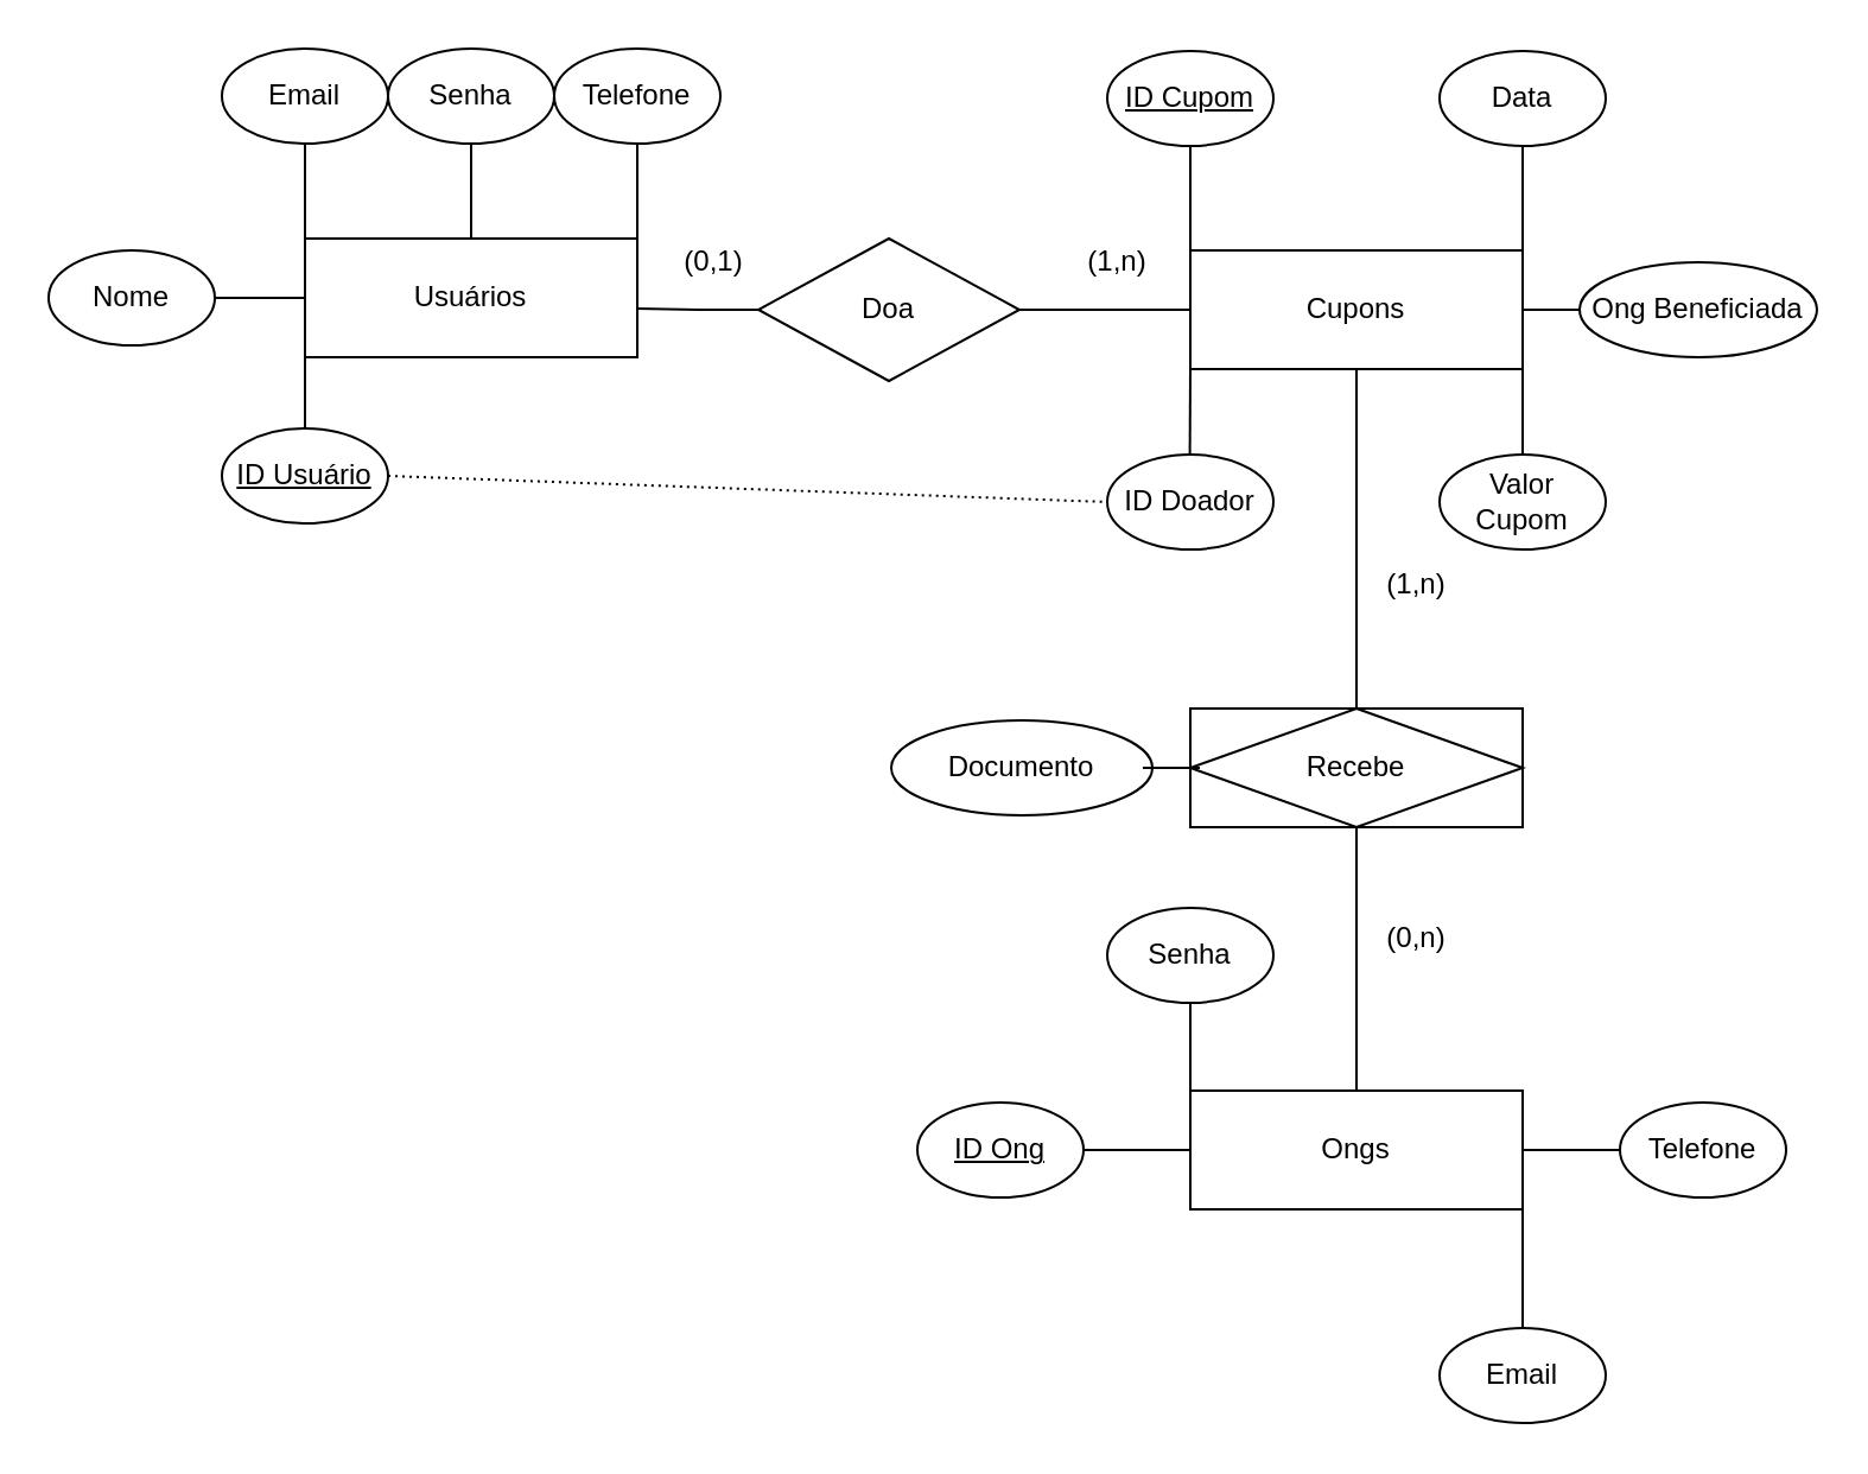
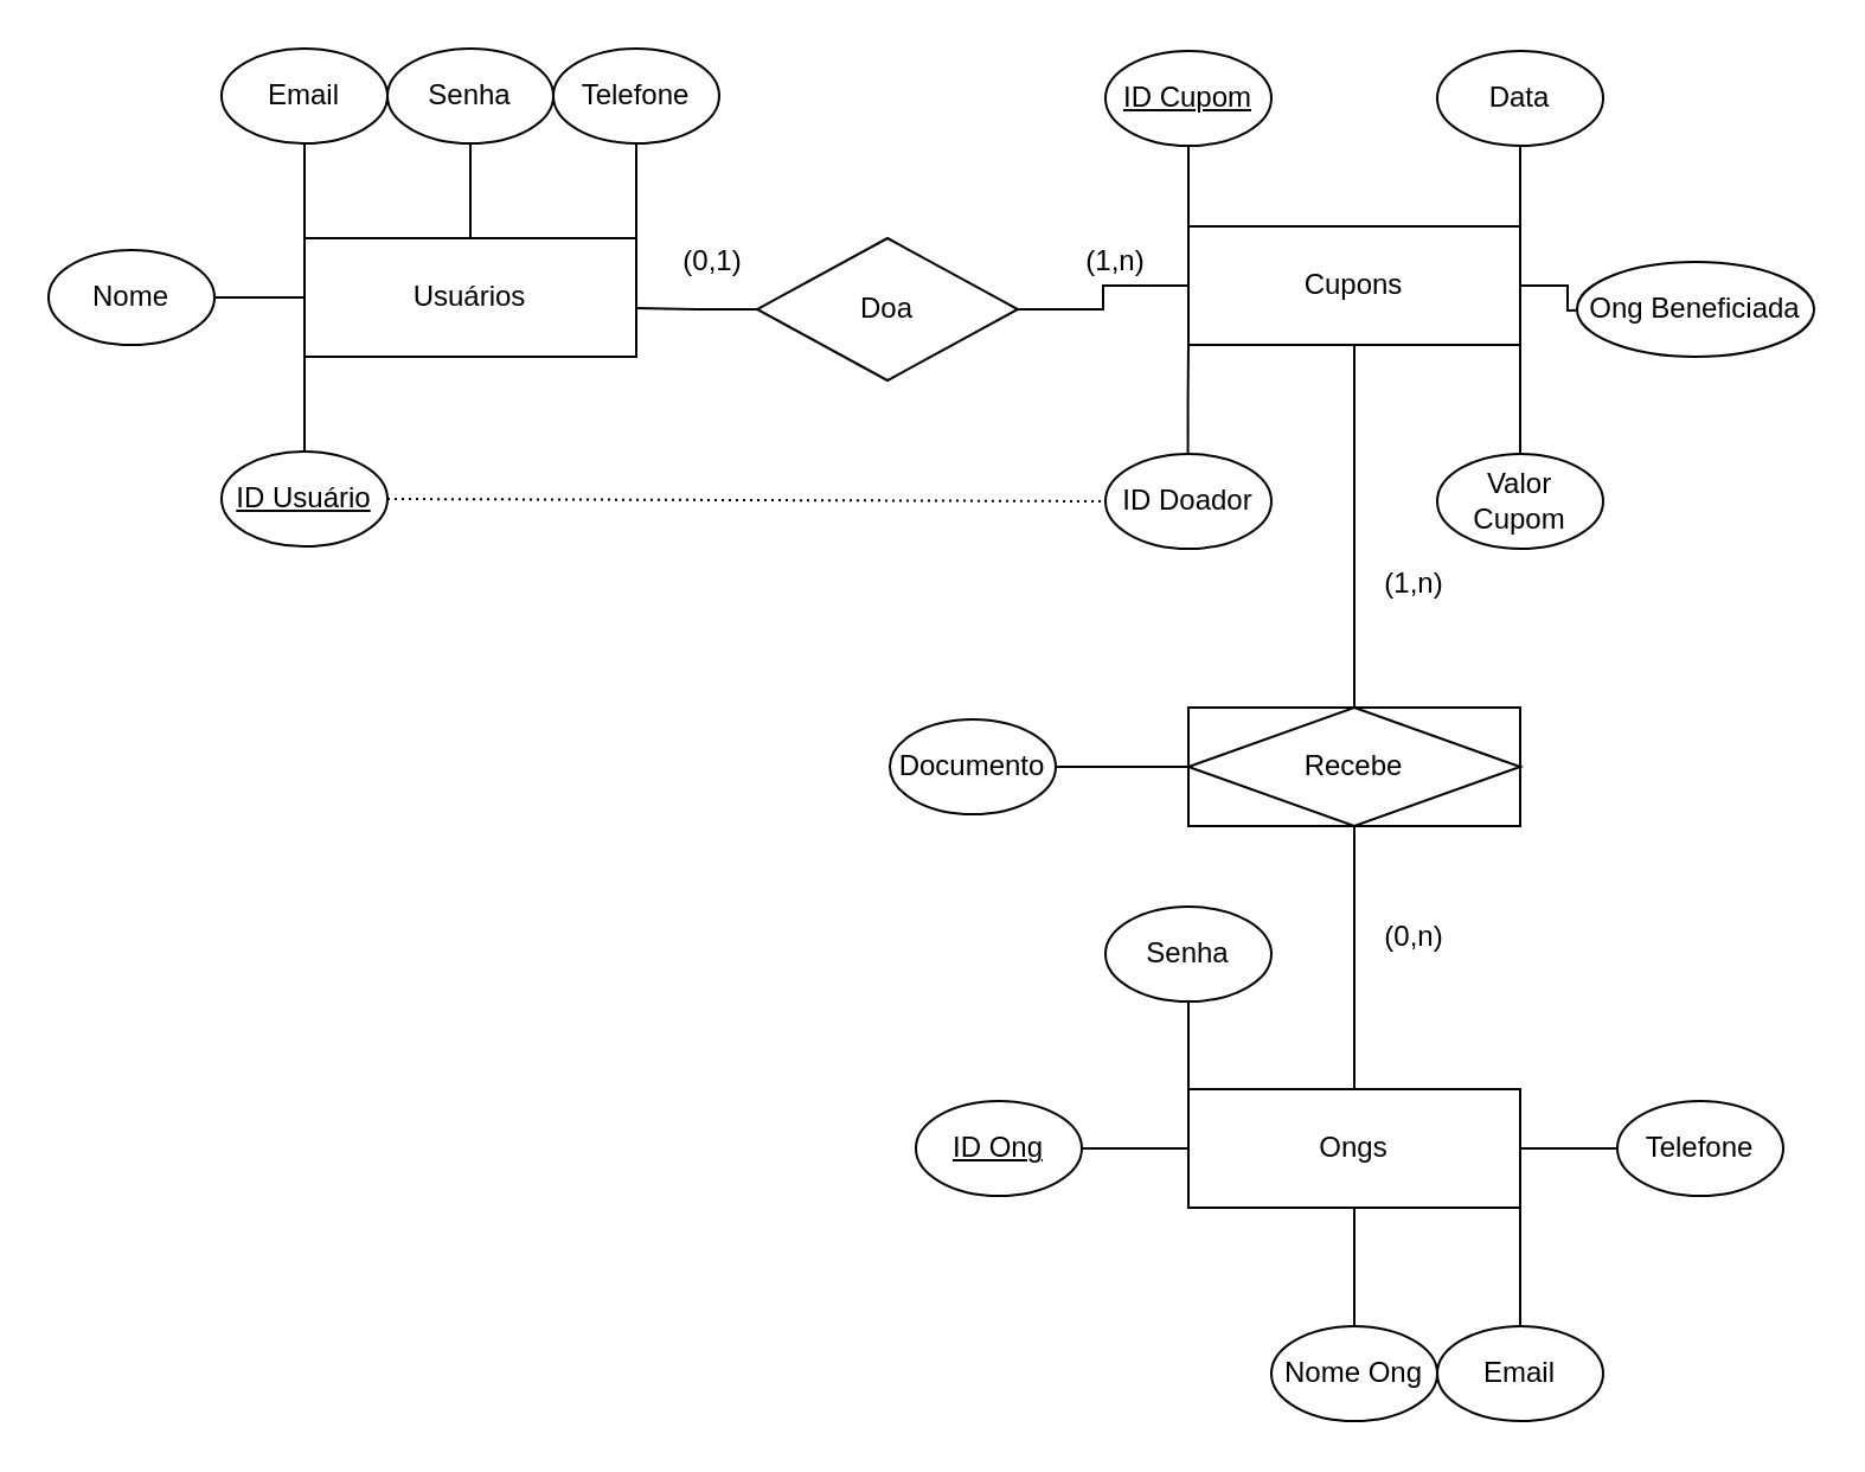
- <mxCell id="18" value="Cupons" style="whiteSpace=wrap;html=1;align=center;" parent="1" vertex="1"><mxGeometry x="501" y="105" width="140" height="50" as="geometry" /></mxCell>
+ <mxCell id="18" value="Cupons" style="whiteSpace=wrap;html=1;align=center;" parent="1" vertex="1"><mxGeometry x="501" y="95" width="140" height="50" as="geometry" /></mxCell>
- <mxCell id="22" value="ID Usuário" style="ellipse;whiteSpace=wrap;html=1;align=center;fontStyle=4;" parent="1" vertex="1"><mxGeometry x="93" y="180" width="70" height="40" as="geometry" /></mxCell>
+ <mxCell id="22" value="ID Usuário" style="ellipse;whiteSpace=wrap;html=1;align=center;fontStyle=4;" parent="1" vertex="1"><mxGeometry x="93" y="190" width="70" height="40" as="geometry" /></mxCell>
- <mxCell id="43" value="Documento" style="ellipse;whiteSpace=wrap;html=1;align=center;" vertex="1" parent="1"><mxGeometry x="375" y="303" width="110" height="40" as="geometry" /></mxCell>
+ <mxCell id="43" value="Documento" style="ellipse;whiteSpace=wrap;html=1;align=center;" vertex="1" parent="1"><mxGeometry x="375" y="303" width="70" height="40" as="geometry" /></mxCell>
+ <mxCell id="25" style="edgeStyle=orthogonalEdgeStyle;rounded=0;orthogonalLoop=1;jettySize=auto;html=1;entryX=0.5;entryY=1;entryDx=0;entryDy=0;endArrow=none;endFill=0;" edge="1" parent="1" source="26" target="15"><mxGeometry relative="1" as="geometry" /></mxCell>
+ <mxCell id="26" value="Nome Ong" style="ellipse;whiteSpace=wrap;html=1;align=center;" parent="1" vertex="1"><mxGeometry x="536" y="559" width="70" height="40" as="geometry" /></mxCell>
